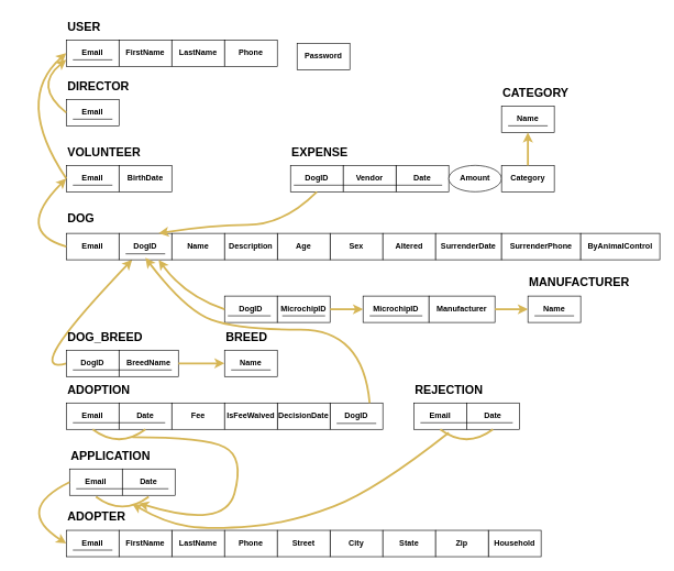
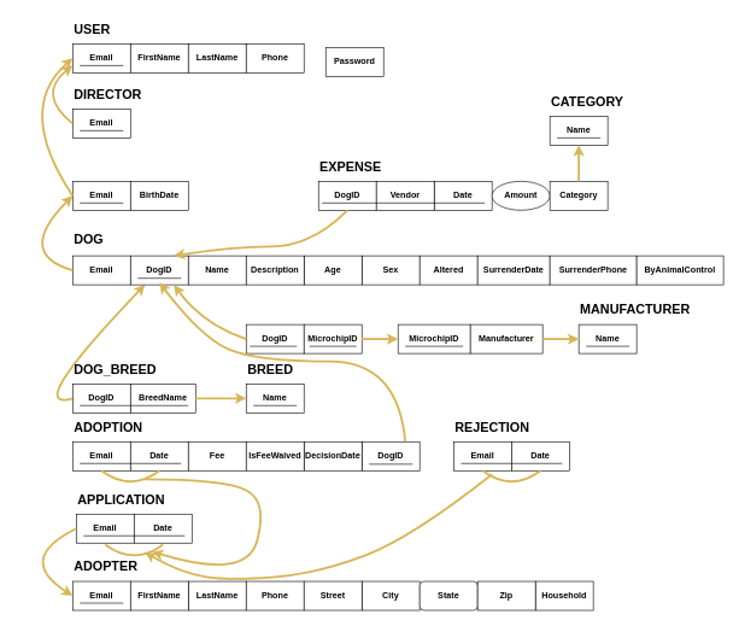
- <mxCell id="43" value="VOLUNTEER" style="text;strokeColor=none;fillColor=none;html=1;fontSize=18;fontStyle=1;verticalAlign=middle;align=left;" parent="40" vertex="1"><mxGeometry width="100" height="40" as="geometry" /></mxCell>
- <mxCell id="53" value="State" style="rounded=0;whiteSpace=wrap;html=1;fontStyle=1;container=0;" parent="45" vertex="1"><mxGeometry x="480" y="40" width="80" height="40" as="geometry" /></mxCell>
+ <mxCell id="53" value="State" style="whiteSpace=wrap;html=1;fontStyle=1;container=0;rounded=1;" parent="45" vertex="1"><mxGeometry x="480" y="40" width="80" height="40" as="geometry" /></mxCell>
